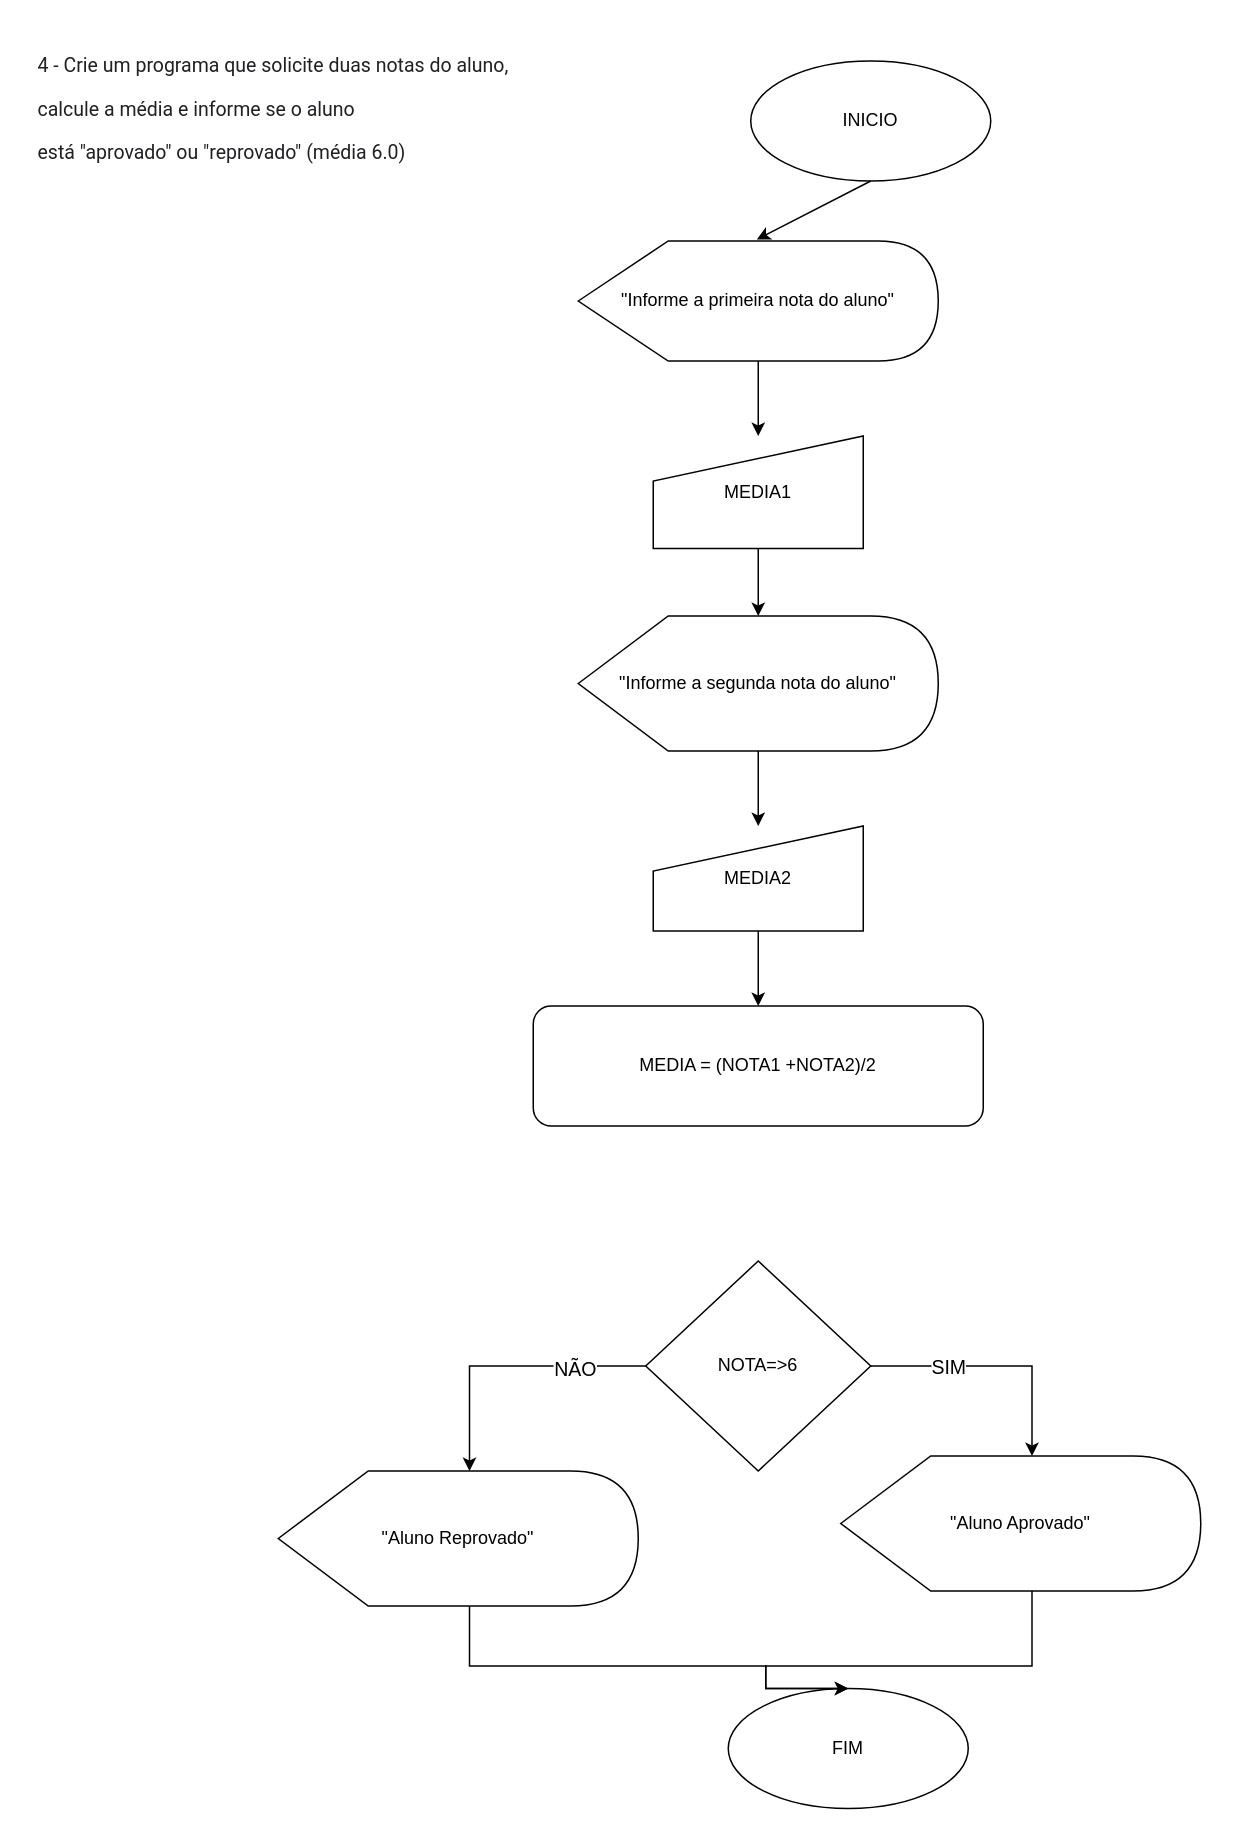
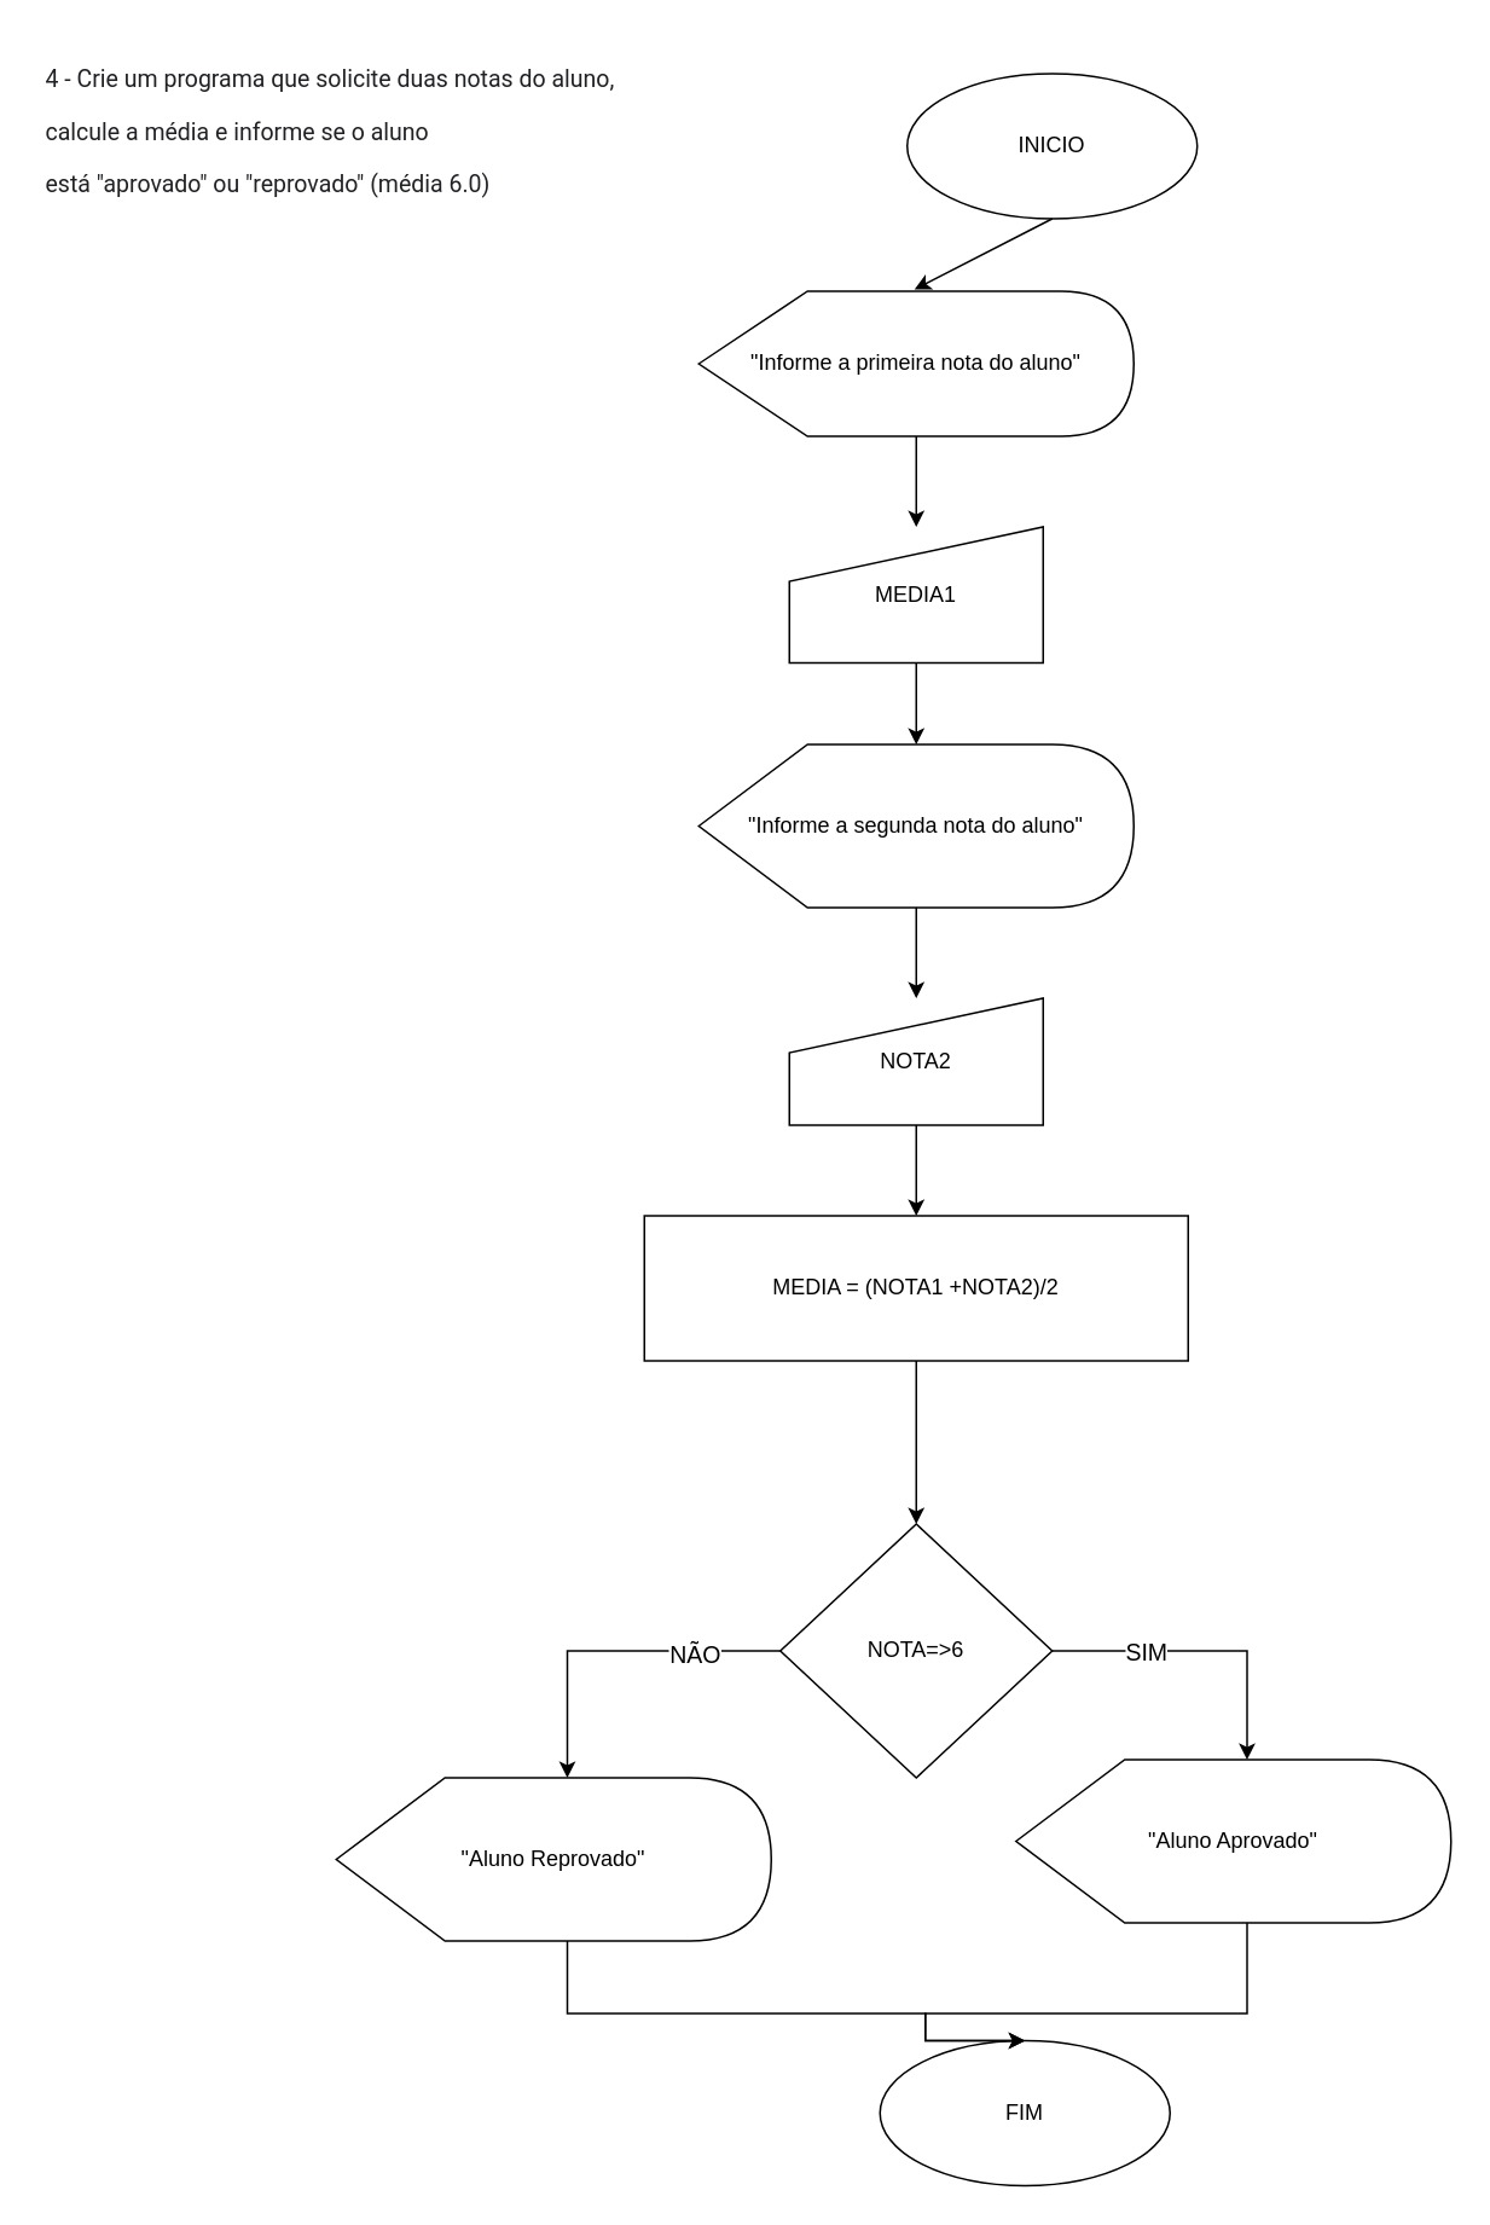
- <mxCell id="11" value="MEDIA2&lt;br&gt;" style="shape=manualInput;whiteSpace=wrap;html=1;" vertex="1" parent="1"><mxGeometry x="435" y="550" width="140" height="70" as="geometry" /></mxCell>
+ <mxCell id="11" value="NOTA2&lt;br&gt;" style="shape=manualInput;whiteSpace=wrap;html=1;" vertex="1" parent="1"><mxGeometry x="435" y="550" width="140" height="70" as="geometry" /></mxCell>
- <mxCell id="13" value="MEDIA = (NOTA1 +NOTA2)/2" style="whiteSpace=wrap;html=1;rounded=1;" vertex="1" parent="1"><mxGeometry x="355" y="670" width="300" height="80" as="geometry" /></mxCell>
+ <mxCell id="13" value="MEDIA = (NOTA1 +NOTA2)/2" style="rounded=0;whiteSpace=wrap;html=1;" vertex="1" parent="1"><mxGeometry x="355" y="670" width="300" height="80" as="geometry" /></mxCell>
+ <mxCell id="12" value="" style="edgeStyle=orthogonalEdgeStyle;rounded=0;orthogonalLoop=1;jettySize=auto;html=1;fontSize=13;" edge="1" parent="1" source="13" target="20"><mxGeometry relative="1" as="geometry" /></mxCell>
